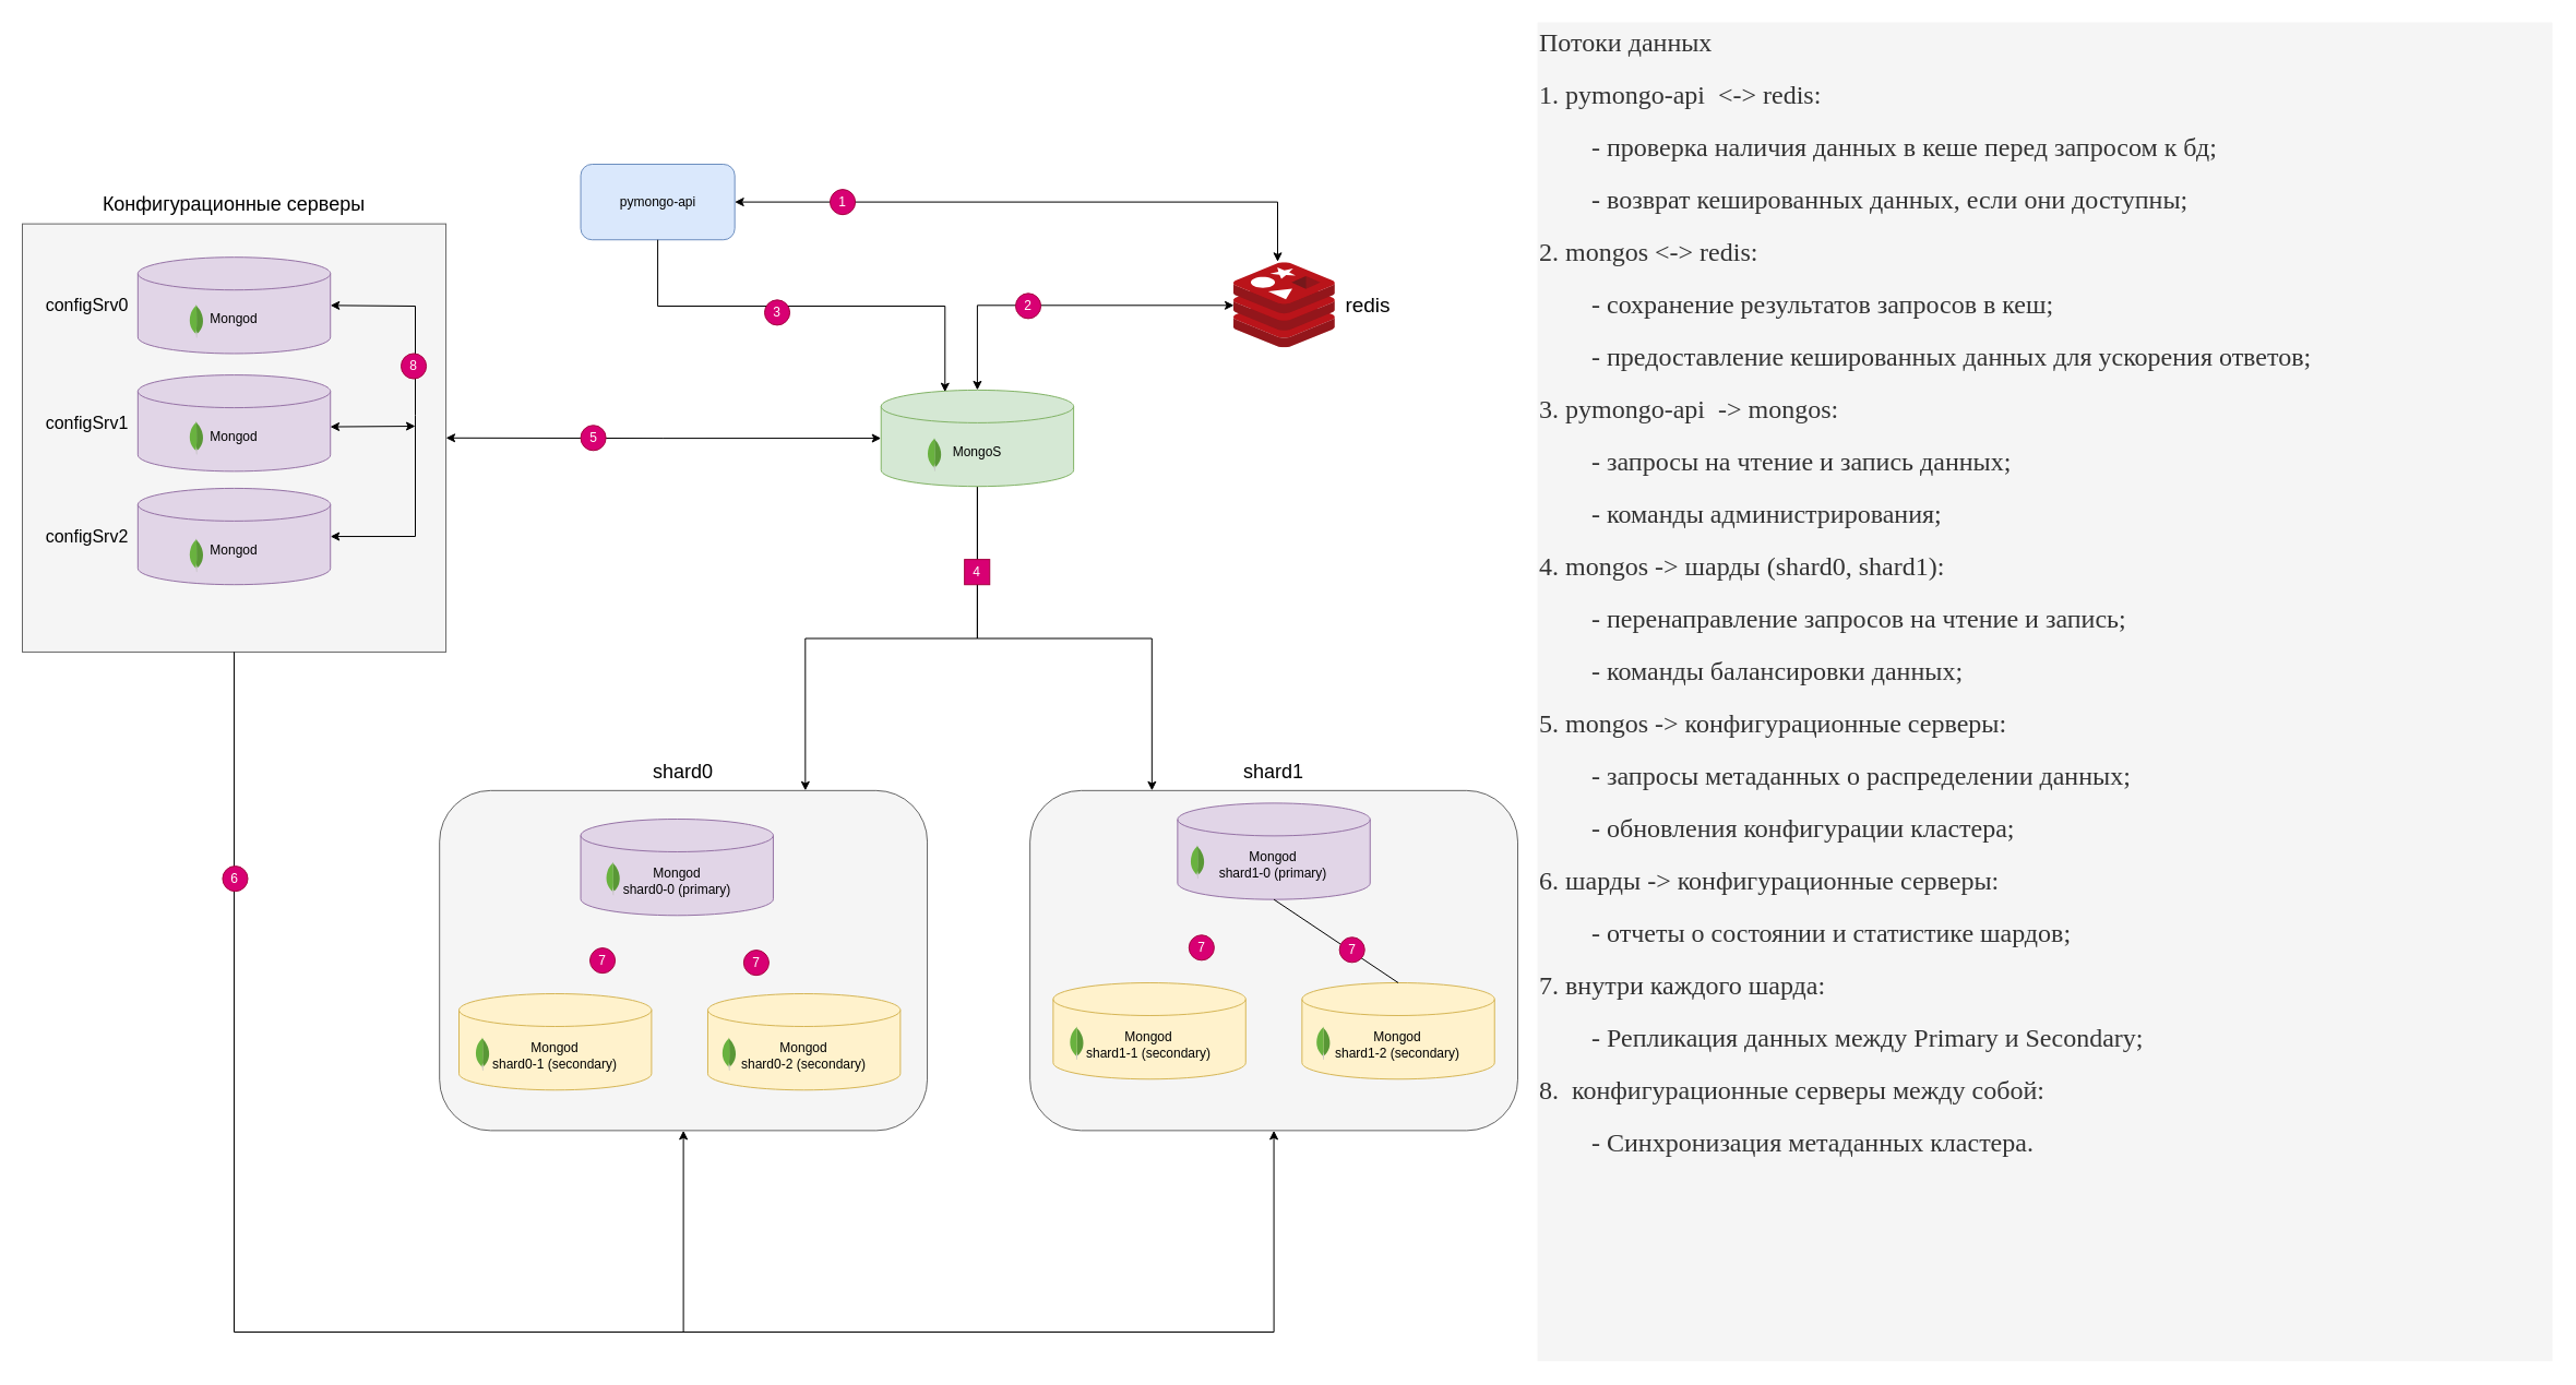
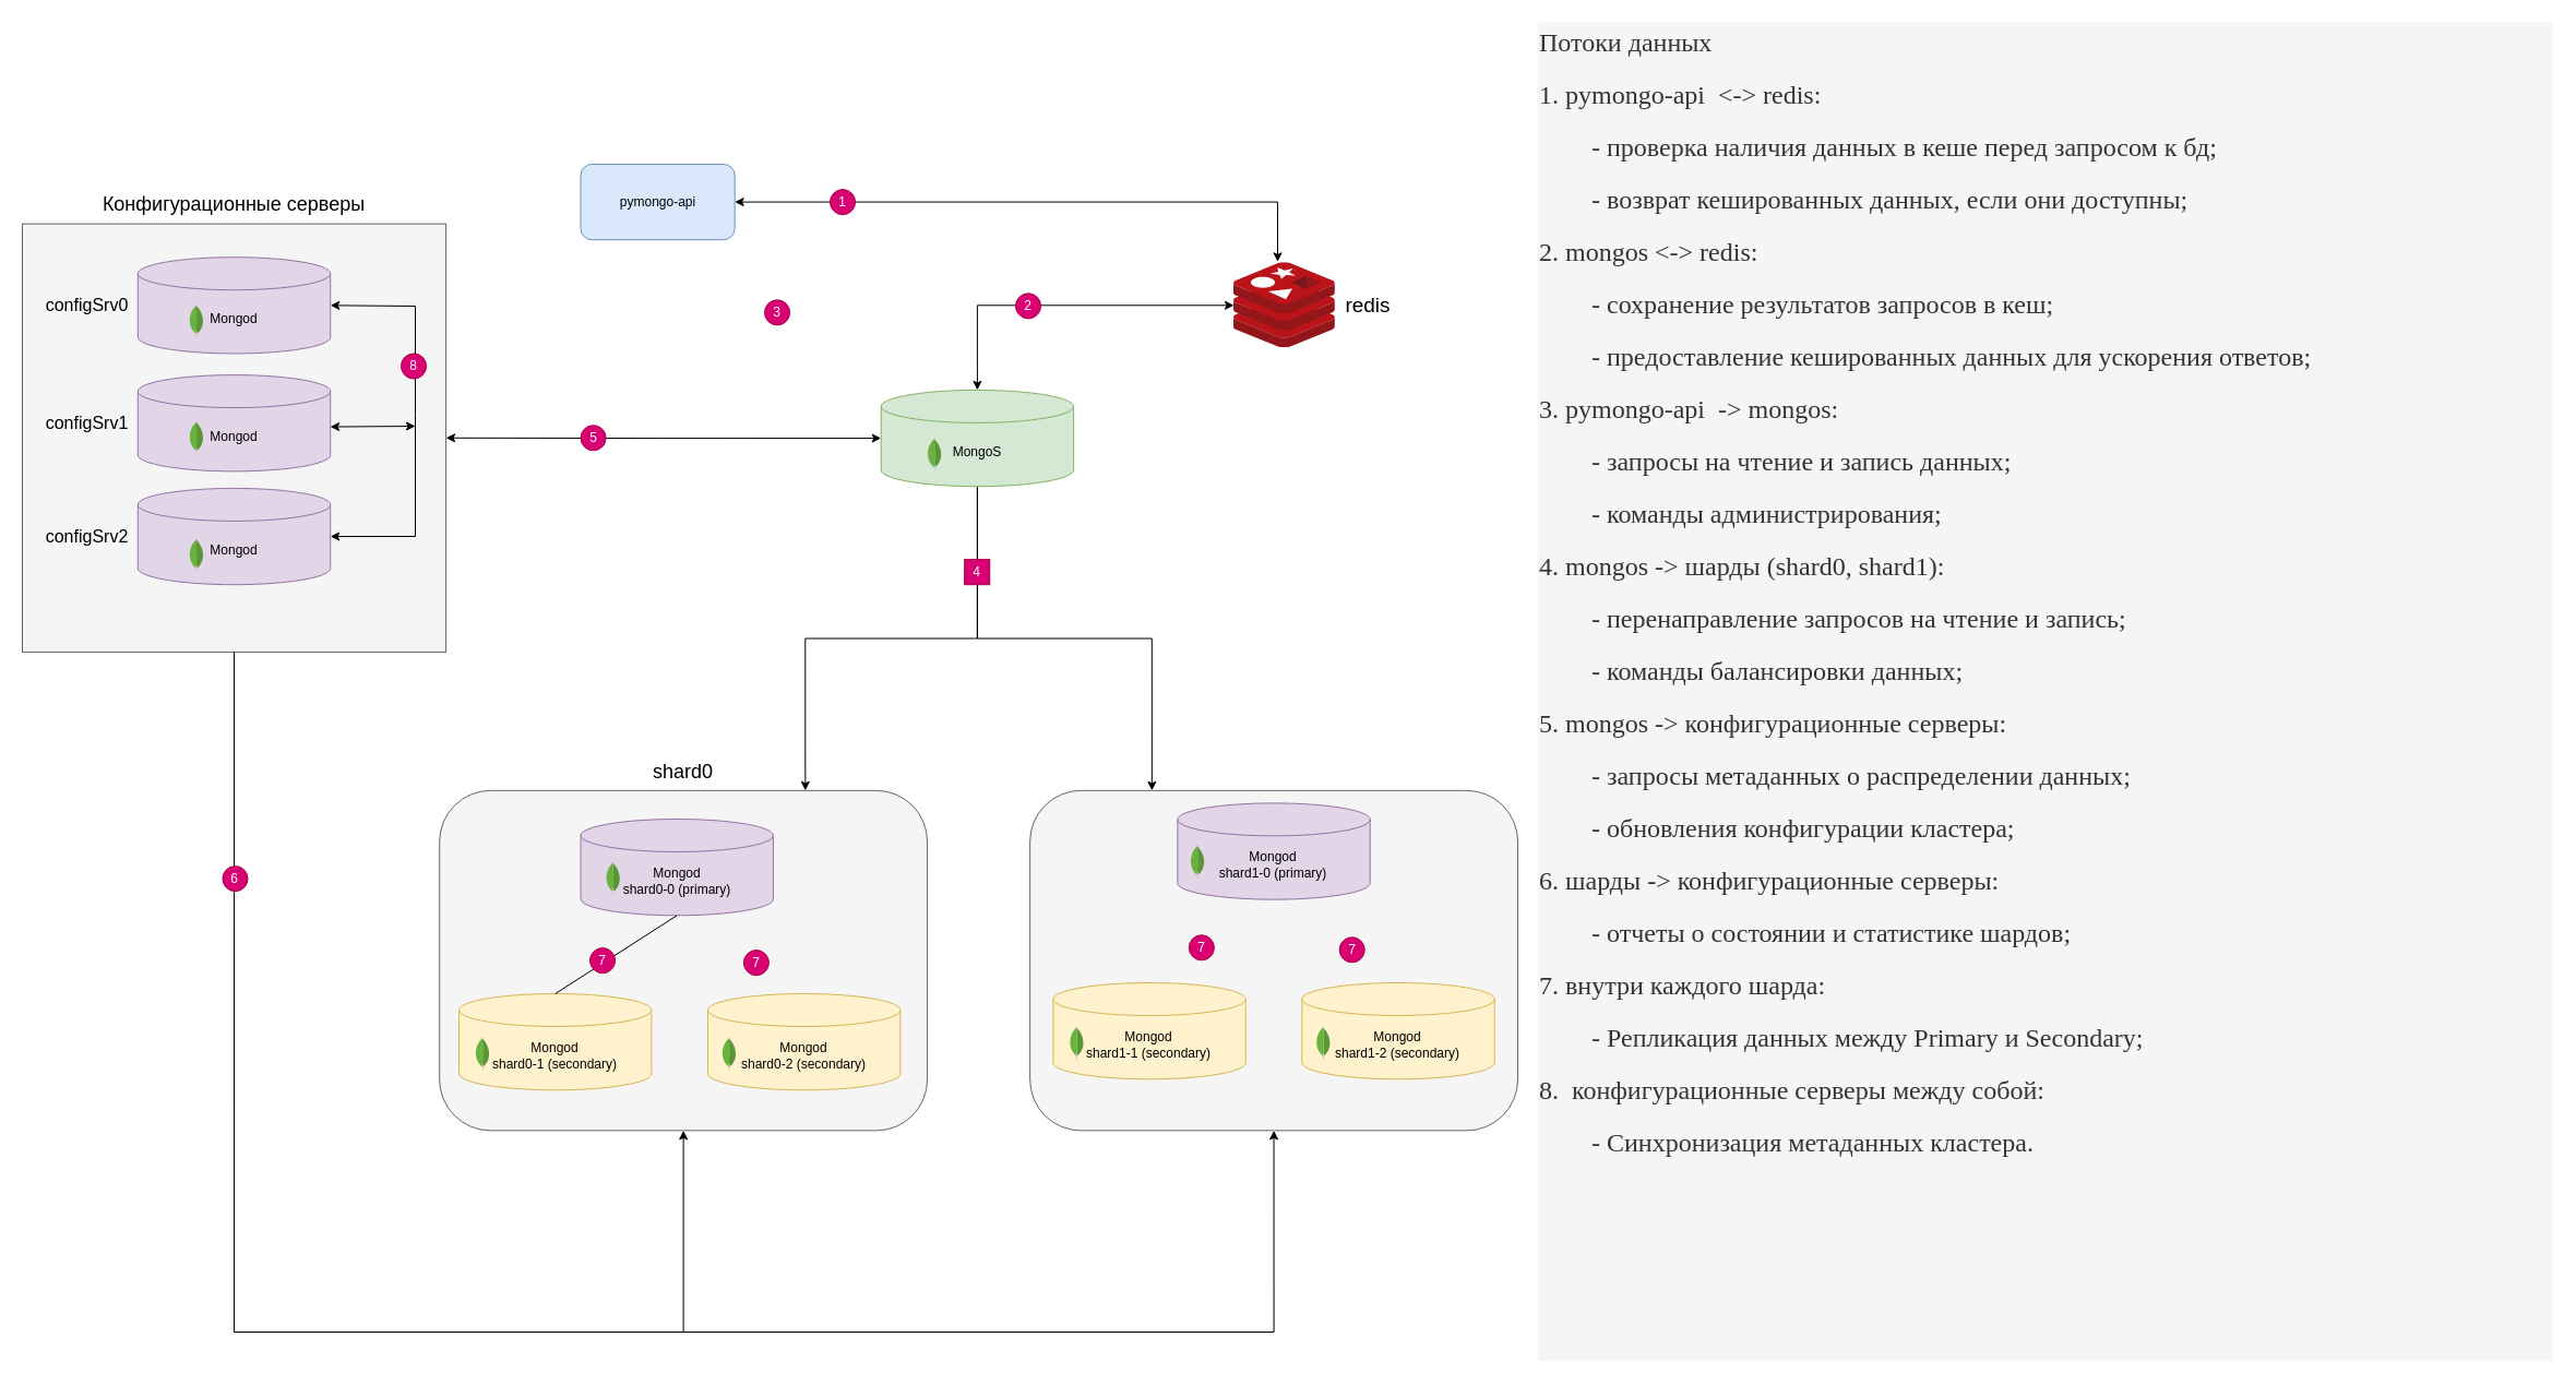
- <mxCell id="56" style="edgeStyle=orthogonalEdgeStyle;rounded=0;orthogonalLoop=1;jettySize=auto;html=1;exitX=0.5;exitY=1;exitDx=0;exitDy=0;entryX=0.332;entryY=0.02;entryDx=0;entryDy=0;entryPerimeter=0;" edge="1" parent="1" source="22" target="8"><mxGeometry relative="1" as="geometry"><Array as="points"><mxPoint x="602" y="280" /><mxPoint x="865" y="280" /></Array></mxGeometry></mxCell>
- <mxCell id="12" value="shard1" style="text;html=1;align=center;verticalAlign=middle;whiteSpace=wrap;rounded=0;fontSize=18;" vertex="1" parent="9"><mxGeometry x="188.155" width="70.558" height="34.615" as="geometry" /></mxCell>
- <mxCell id="18" value="" style="endArrow=none;html=1;rounded=0;entryX=0.5;entryY=0;entryDx=0;entryDy=0;entryPerimeter=0;exitX=0.5;exitY=1;exitDx=0;exitDy=0;exitPerimeter=0;" edge="1" parent="9" source="11" target="17"><mxGeometry width="50" height="50" relative="1" as="geometry"><mxPoint x="228.667" y="136.939" as="sourcePoint" /><mxPoint x="344.667" y="208.939" as="targetPoint" /></mxGeometry></mxCell>
+ <mxCell id="48" value="" style="endArrow=none;html=1;rounded=0;exitX=0.5;exitY=0;exitDx=0;exitDy=0;exitPerimeter=0;entryX=0.5;entryY=1;entryDx=0;entryDy=0;entryPerimeter=0;" edge="1" parent="1" source="44" target="41"><mxGeometry width="50" height="50" relative="1" as="geometry"><mxPoint x="536.21" y="888.27" as="sourcePoint" /><mxPoint x="586.21" y="838.27" as="targetPoint" /></mxGeometry></mxCell>
